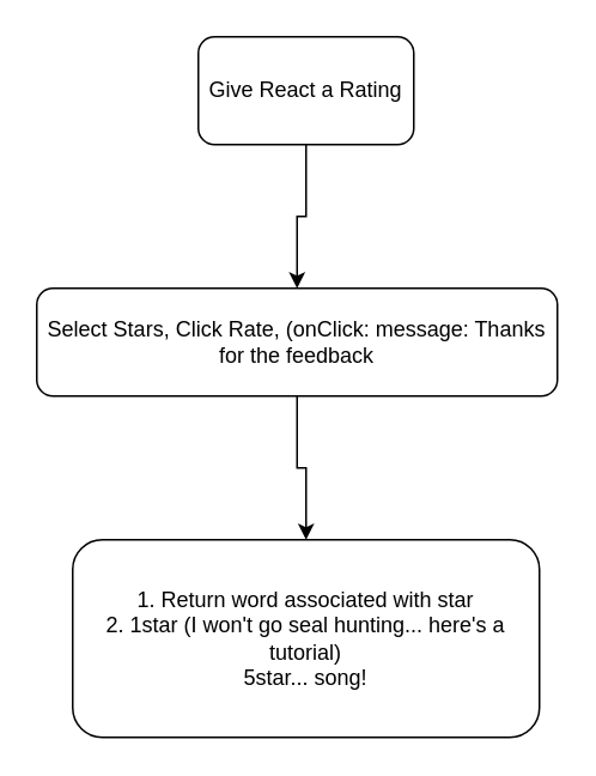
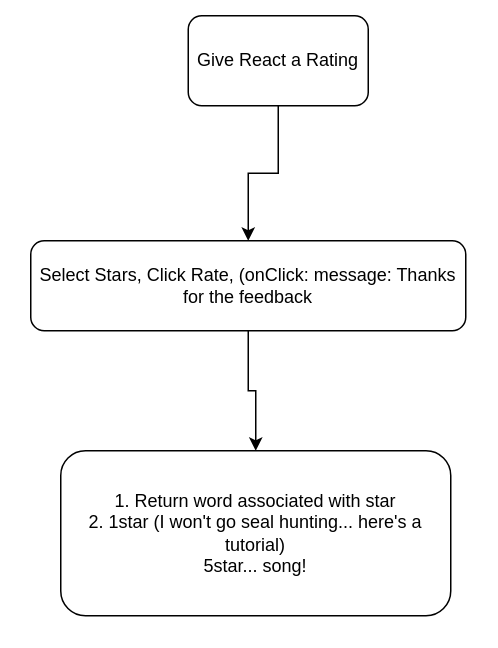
- <mxCell id="3" value="Give React a Rating" style="rounded=1;whiteSpace=wrap;html=1;" vertex="1" parent="1"><mxGeometry x="110" y="20" width="120" height="60" as="geometry" /></mxCell>
+ <mxCell id="3" value="Give React a Rating" style="rounded=1;whiteSpace=wrap;html=1;" vertex="1" parent="1"><mxGeometry x="125" y="10" width="120" height="60" as="geometry" /></mxCell>
